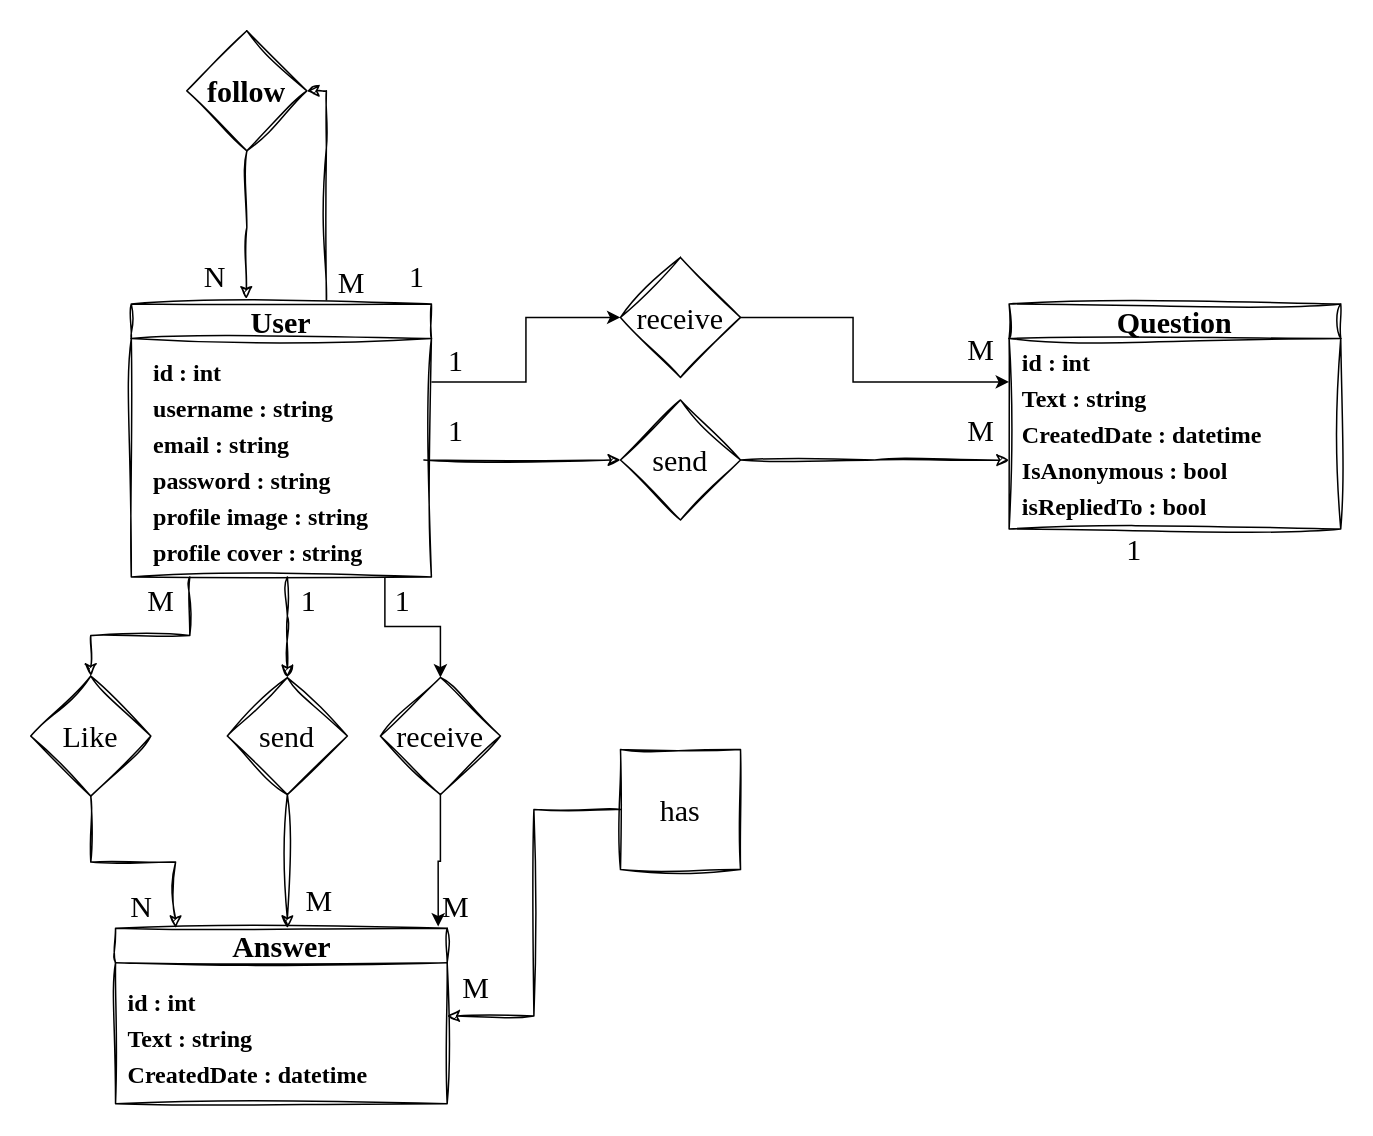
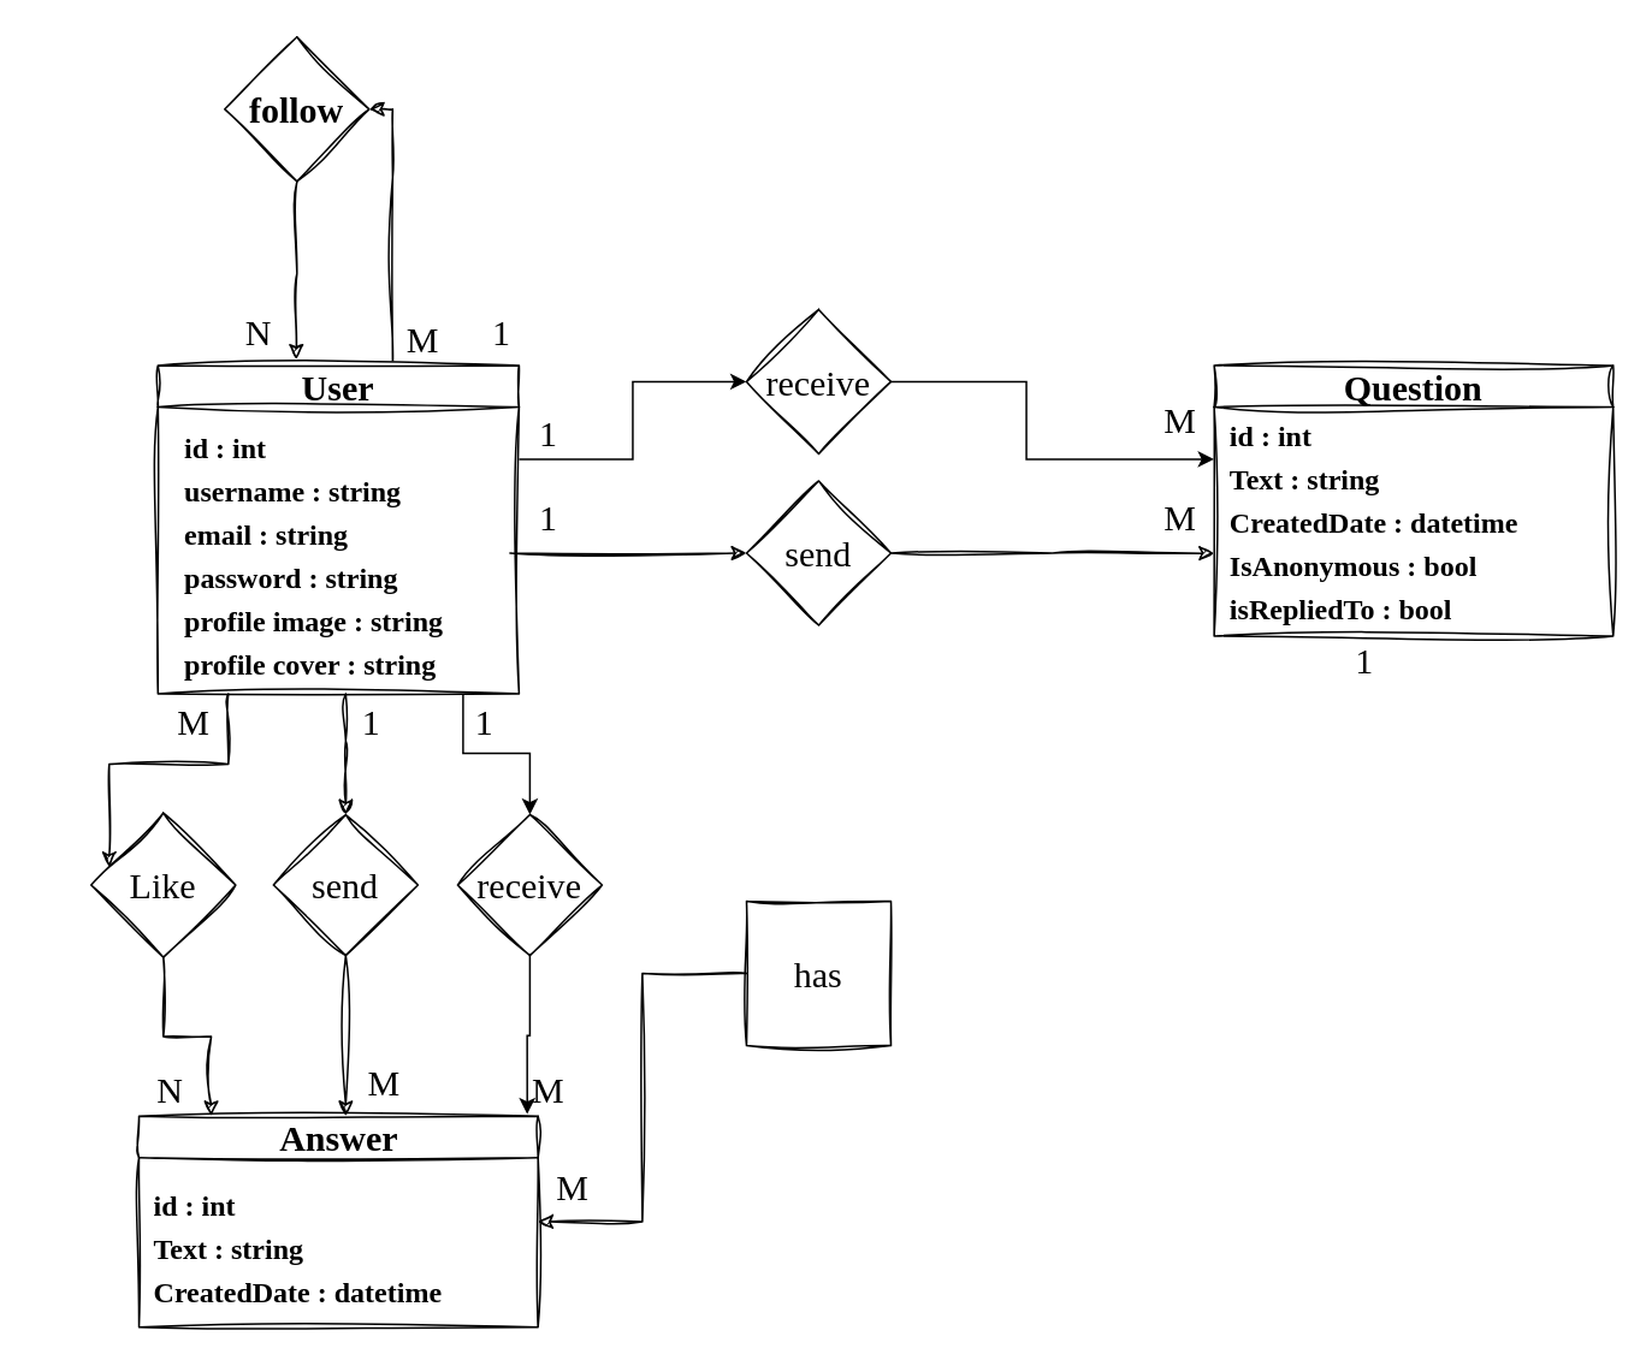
- <mxCell id="29" value="&lt;font style=&quot;font-size: 20px;&quot; data-font-src=&quot;https://fonts.googleapis.com/css?family=Architects+Daughter&quot; face=&quot;Architects Daughter&quot;&gt;Like&lt;/font&gt;" style="rhombus;whiteSpace=wrap;html=1;sketch=1;curveFitting=1;jiggle=2;" parent="1" vertex="1"><mxGeometry x="20" y="450" width="80" height="80" as="geometry" /></mxCell>
+ <mxCell id="29" value="&lt;font style=&quot;font-size: 20px;&quot; data-font-src=&quot;https://fonts.googleapis.com/css?family=Architects+Daughter&quot; face=&quot;Architects Daughter&quot;&gt;Like&lt;/font&gt;" style="rhombus;whiteSpace=wrap;html=1;sketch=1;curveFitting=1;jiggle=2;" parent="1" vertex="1"><mxGeometry x="50" y="450" width="80" height="80" as="geometry" /></mxCell>
